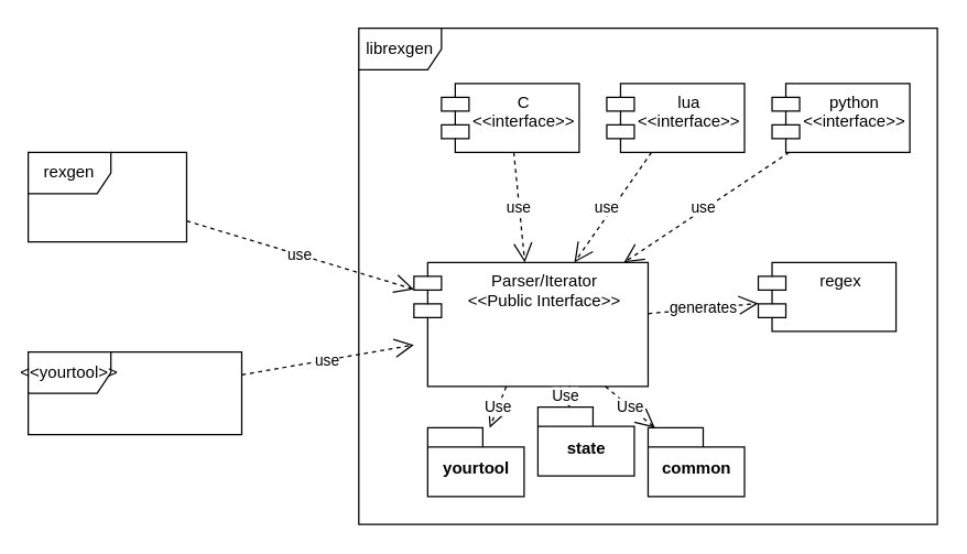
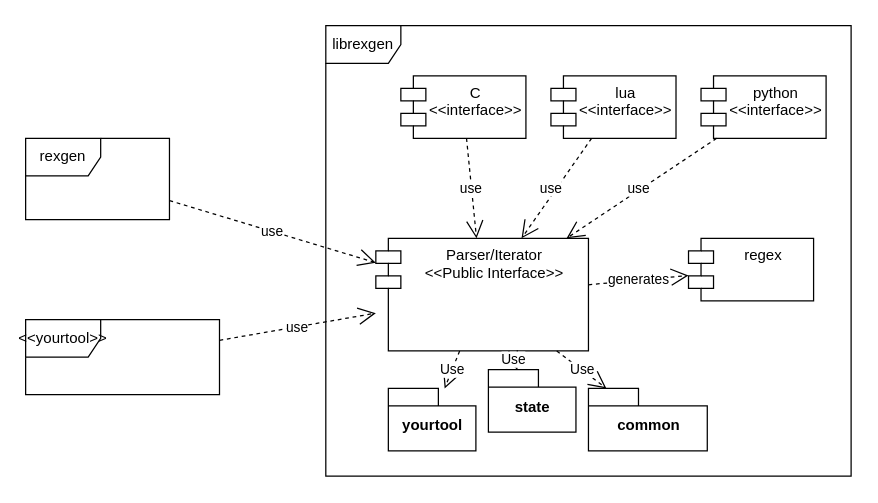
- <mxCell id="18" value="common" style="shape=folder;fontStyle=1;spacingTop=10;tabWidth=40;tabHeight=14;tabPosition=left;html=1;" vertex="1" parent="1"><mxGeometry x="470" y="310" width="70" height="50" as="geometry" /></mxCell>
+ <mxCell id="18" value="common" style="shape=folder;fontStyle=1;spacingTop=10;tabWidth=40;tabHeight=14;tabPosition=left;html=1;" vertex="1" parent="1"><mxGeometry x="470" y="310" width="95" height="50" as="geometry" /></mxCell>
